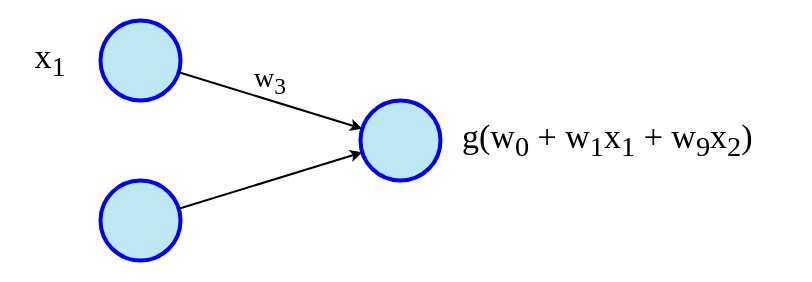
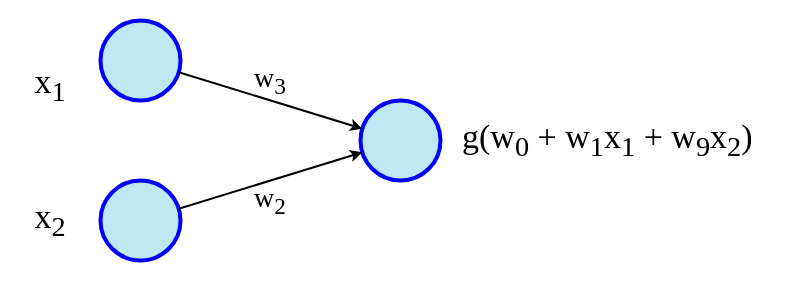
- <mxCell id="3" value="&lt;font style=&quot;font-size: 34px&quot; face=&quot;Times New Roman&quot;&gt;x&lt;sub&gt;1&lt;/sub&gt;&lt;/font&gt;" style="text;html=1;strokeColor=none;fillColor=none;align=center;verticalAlign=middle;whiteSpace=wrap;rounded=0;fontColor=default;" vertex="1" parent="1"><mxGeometry x="20" y="40" width="60" height="40" as="geometry" /></mxCell>
+ <mxCell id="3" value="&lt;font style=&quot;font-size: 34px&quot; face=&quot;Times New Roman&quot;&gt;x&lt;sub&gt;1&lt;/sub&gt;&lt;/font&gt;" style="text;html=1;strokeColor=none;fillColor=none;align=center;verticalAlign=middle;whiteSpace=wrap;rounded=0;fontColor=default;" vertex="1" parent="1"><mxGeometry x="20" y="65" width="60" height="40" as="geometry" /></mxCell>
+ <mxCell id="10" value="&lt;font style=&quot;font-size: 28px&quot; face=&quot;Times New Roman&quot;&gt;w&lt;sub&gt;2&lt;/sub&gt;&lt;/font&gt;" style="text;html=1;strokeColor=none;fillColor=none;align=center;verticalAlign=middle;whiteSpace=wrap;rounded=0;fontColor=default;" vertex="1" parent="1"><mxGeometry x="240" y="185" width="60" height="30" as="geometry" /></mxCell>
+ <mxCell id="5" value="&lt;font style=&quot;font-size: 34px&quot; face=&quot;Times New Roman&quot;&gt;x&lt;sub&gt;2&lt;/sub&gt;&lt;/font&gt;" style="text;html=1;strokeColor=none;fillColor=none;align=center;verticalAlign=middle;whiteSpace=wrap;rounded=0;fontColor=default;" vertex="1" parent="1"><mxGeometry x="20" y="200" width="60" height="40" as="geometry" /></mxCell>
